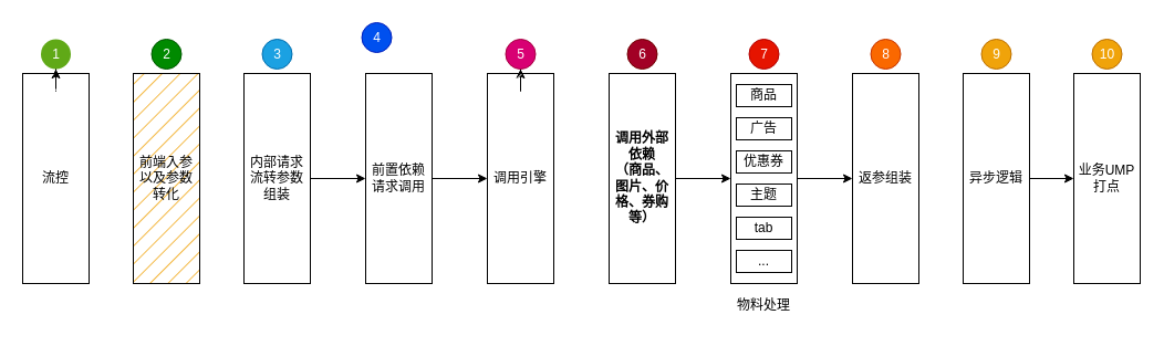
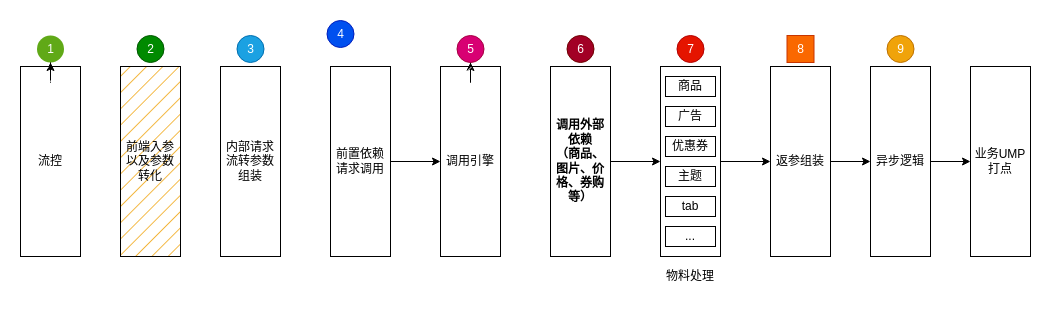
- <mxCell id="34" value="8" style="ellipse;whiteSpace=wrap;html=1;aspect=fixed;fillColor=#fa6800;fontColor=#FFFFFF;strokeColor=#C73500;" vertex="1" parent="1"><mxGeometry x="786.5" y="35" width="27" height="27" as="geometry" /></mxCell>
+ <mxCell id="34" value="8" style="whiteSpace=wrap;html=1;aspect=fixed;fillColor=#fa6800;fontColor=#FFFFFF;strokeColor=#C73500;rounded=0;" vertex="1" parent="1"><mxGeometry x="786.5" y="35" width="27" height="27" as="geometry" /></mxCell>
- <mxCell id="36" value="10" style="ellipse;whiteSpace=wrap;html=1;aspect=fixed;fillColor=#f0a30a;fontColor=#FFFFFF;strokeColor=#BD7000;" vertex="1" parent="1"><mxGeometry x="986.5" y="35" width="27" height="27" as="geometry" /></mxCell>
- <mxCell id="5" value="" style="edgeStyle=orthogonalEdgeStyle;rounded=0;orthogonalLoop=1;jettySize=auto;html=1;" edge="1" parent="1" source="6" target="8"><mxGeometry relative="1" as="geometry" /></mxCell>
+ <mxCell id="15" value="" style="edgeStyle=orthogonalEdgeStyle;rounded=0;orthogonalLoop=1;jettySize=auto;html=1;" edge="1" parent="1" source="16" target="24"><mxGeometry relative="1" as="geometry" /></mxCell>
